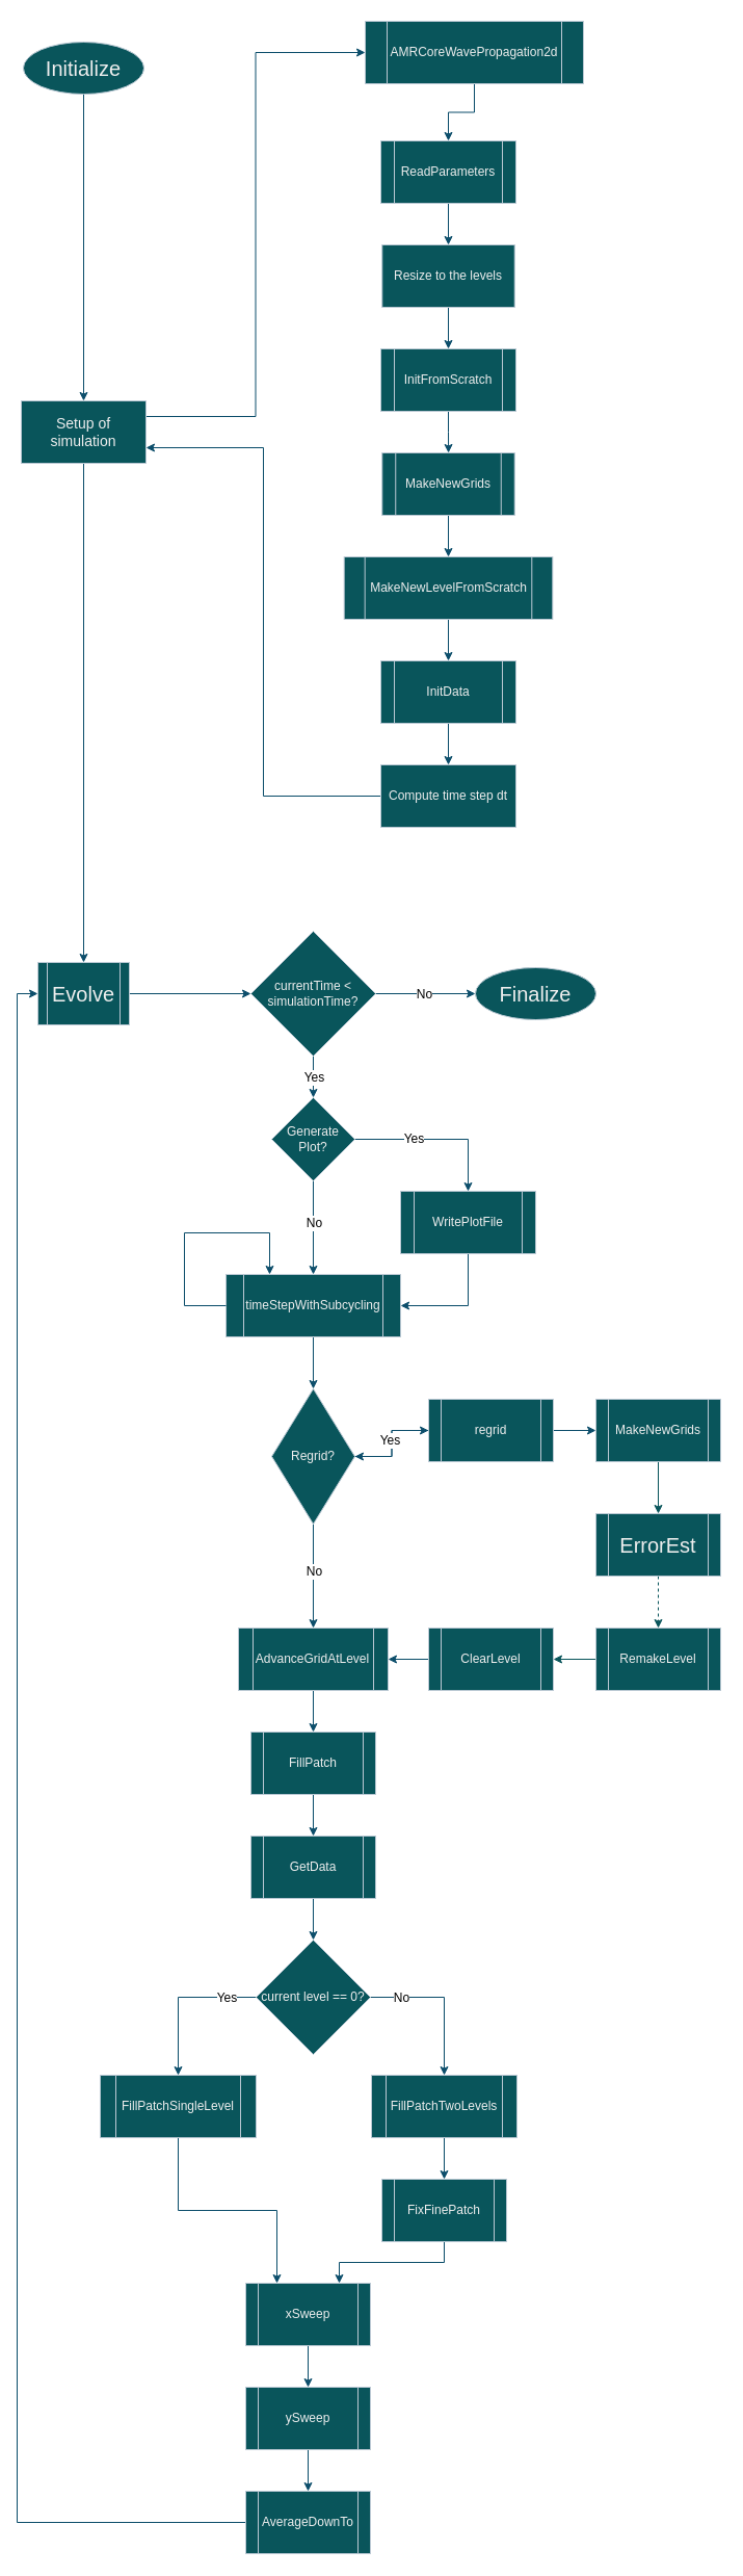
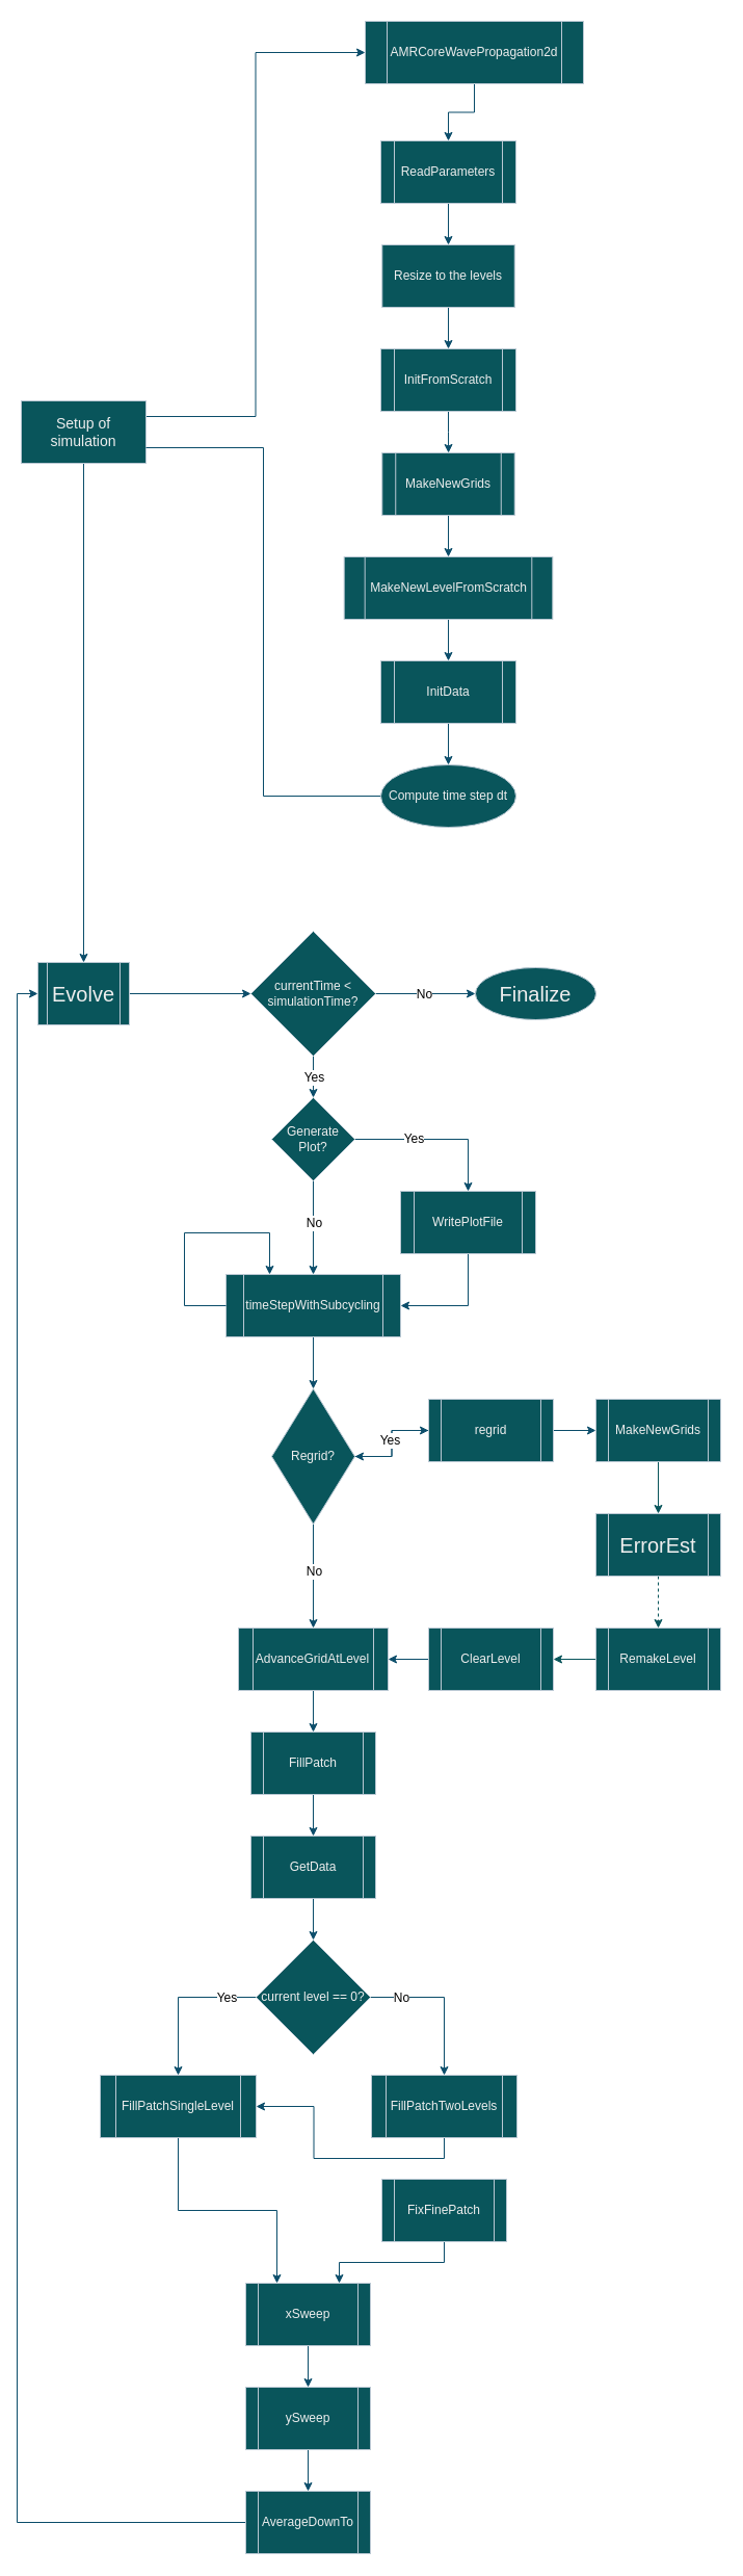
- <mxCell id="3" value="&lt;font style=&quot;font-size: 20px;&quot;&gt;Initialize&lt;/font&gt;" style="ellipse;whiteSpace=wrap;html=1;labelBackgroundColor=none;fillColor=#09555B;strokeColor=#BAC8D3;fontColor=#EEEEEE;" parent="1" vertex="1"><mxGeometry x="22" y="40" width="116" height="50" as="geometry" /></mxCell>
- <mxCell id="2" style="edgeStyle=orthogonalEdgeStyle;rounded=0;orthogonalLoop=1;jettySize=auto;html=1;exitX=0.5;exitY=1;exitDx=0;exitDy=0;entryX=0.5;entryY=0;entryDx=0;entryDy=0;strokeColor=#0B4D6A;" parent="1" source="3" target="6" edge="1"><mxGeometry relative="1" as="geometry" /></mxCell>
- <mxCell id="21" style="edgeStyle=orthogonalEdgeStyle;rounded=0;orthogonalLoop=1;jettySize=auto;html=1;exitX=0;exitY=0.5;exitDx=0;exitDy=0;entryX=1;entryY=0.75;entryDx=0;entryDy=0;strokeColor=#0B4D6A;" parent="1" source="22" target="6" edge="1"><mxGeometry relative="1" as="geometry" /></mxCell>
+ <mxCell id="21" style="edgeStyle=orthogonalEdgeStyle;rounded=0;orthogonalLoop=1;jettySize=auto;html=1;exitX=0;exitY=0.5;exitDx=0;exitDy=0;entryX=1;entryY=0.75;entryDx=0;entryDy=0;strokeColor=#0B4D6A;endArrow=none;" parent="1" source="22" target="6" edge="1"><mxGeometry relative="1" as="geometry" /></mxCell>
- <mxCell id="22" value="&lt;font style=&quot;font-size: 12px;&quot;&gt;Compute time step dt&lt;/font&gt;" style="rounded=0;whiteSpace=wrap;html=1;strokeColor=#BAC8D3;fontColor=#EEEEEE;fillColor=#09555B;" parent="1" vertex="1"><mxGeometry x="366" y="735" width="130" height="60" as="geometry" /></mxCell>
+ <mxCell id="22" value="&lt;font style=&quot;font-size: 12px;&quot;&gt;Compute time step dt&lt;/font&gt;" style="ellipse;whiteSpace=wrap;html=1;strokeColor=#BAC8D3;fontColor=#EEEEEE;fillColor=#09555B;" parent="1" vertex="1"><mxGeometry x="366" y="735" width="130" height="60" as="geometry" /></mxCell>
- <mxCell id="53" style="edgeStyle=orthogonalEdgeStyle;rounded=0;orthogonalLoop=1;jettySize=auto;html=1;exitX=0.5;exitY=1;exitDx=0;exitDy=0;entryX=0.5;entryY=0;entryDx=0;entryDy=0;strokeColor=#0B4D6A;" parent="1" source="54" target="56" edge="1"><mxGeometry relative="1" as="geometry" /></mxCell>
+ <mxCell id="53" style="edgeStyle=orthogonalEdgeStyle;rounded=0;orthogonalLoop=1;jettySize=auto;html=1;exitX=0.5;exitY=1;exitDx=0;exitDy=0;strokeColor=#0B4D6A;" parent="1" source="54" target="58" edge="1"><mxGeometry relative="1" as="geometry" /></mxCell>
